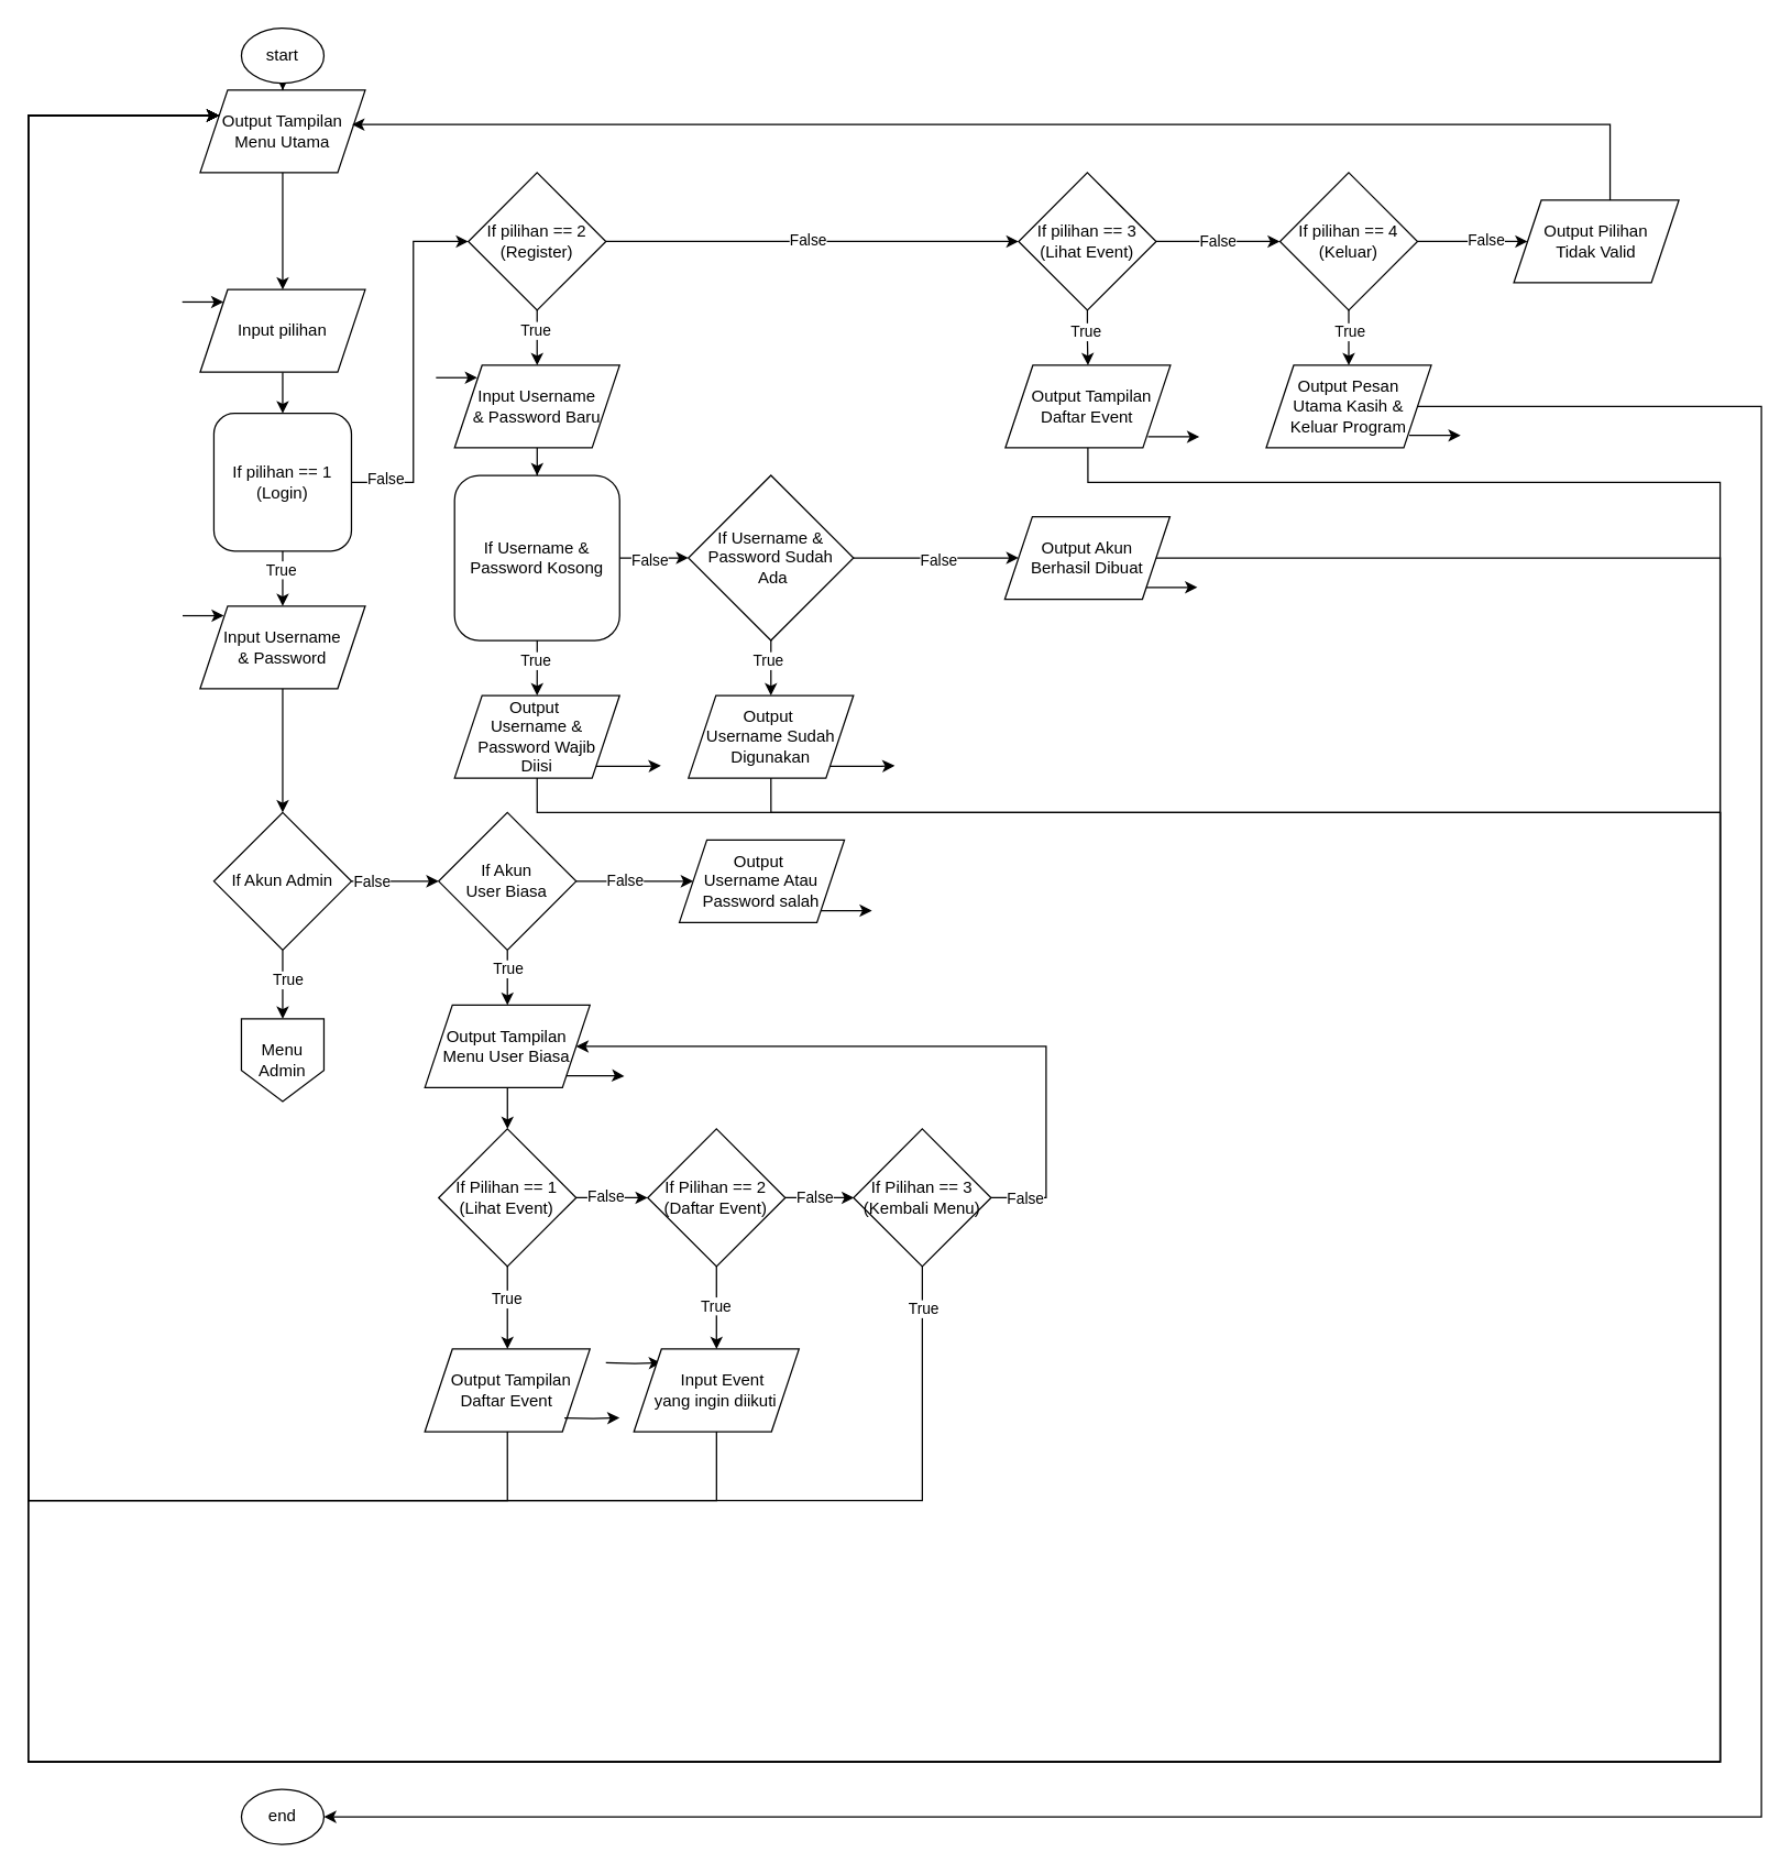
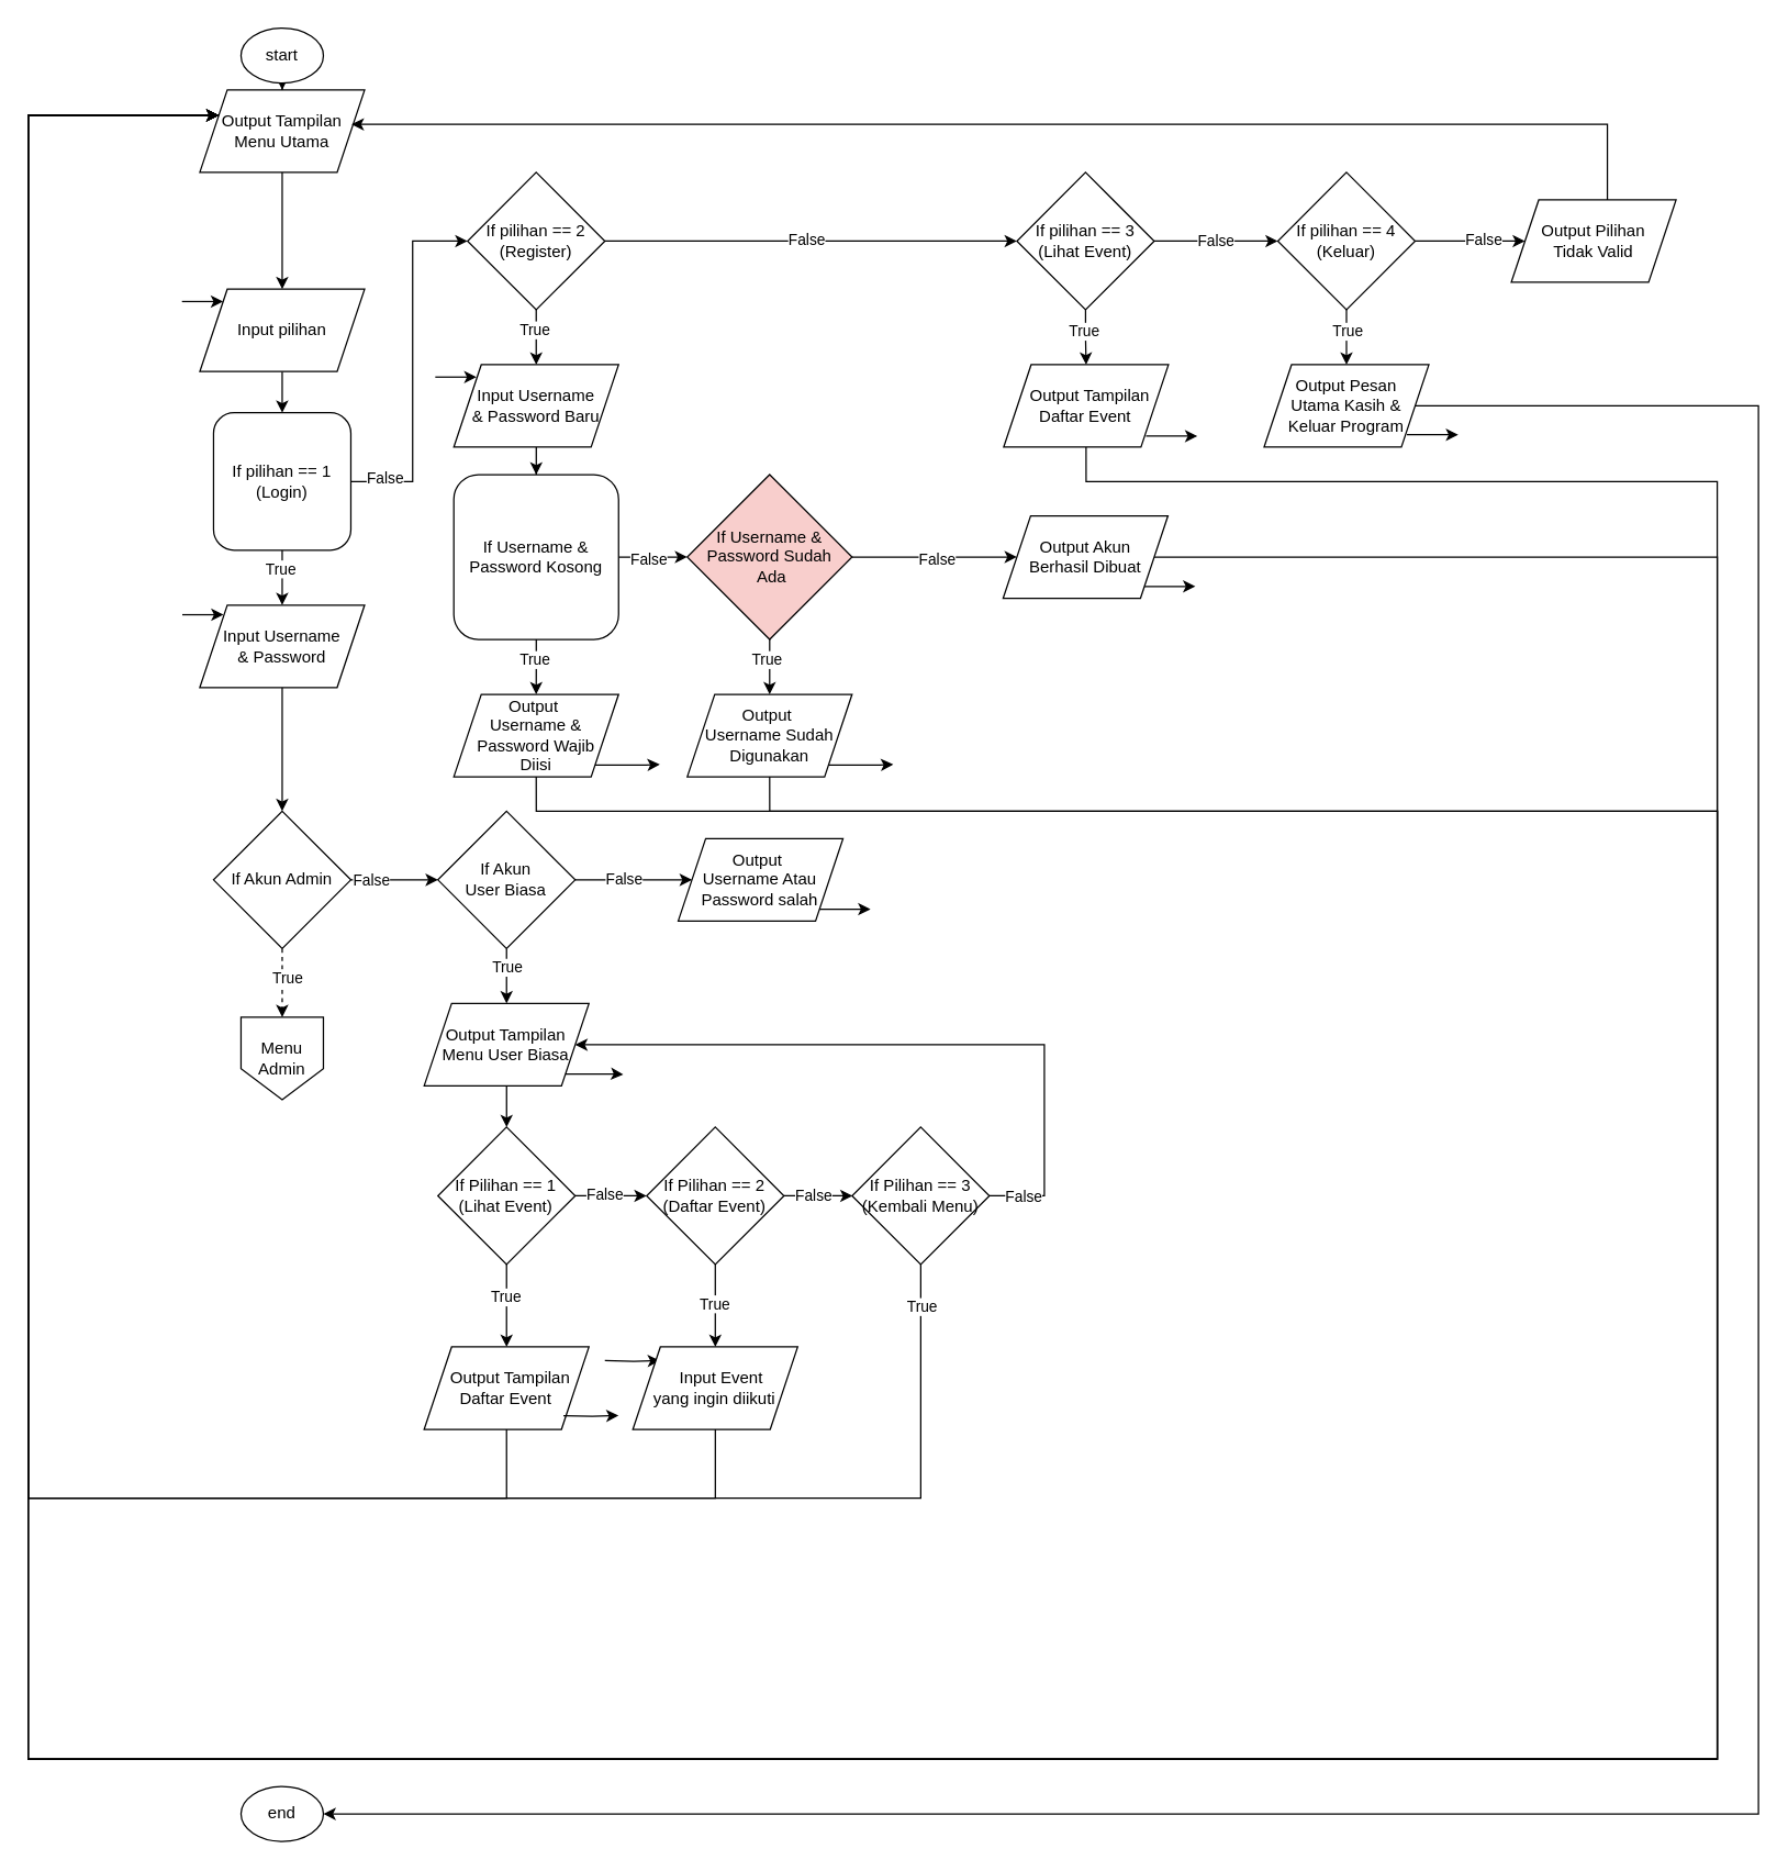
- <mxCell id="35" value="If Username &amp;amp;&lt;div&gt;Password Sudah&lt;/div&gt;&lt;div&gt;&amp;nbsp;Ada&lt;/div&gt;" style="rhombus;whiteSpace=wrap;html=1;" parent="1" vertex="1"><mxGeometry x="499.96" y="345" width="120" height="120" as="geometry" /></mxCell>
+ <mxCell id="35" value="If Username &amp;amp;&lt;div&gt;Password Sudah&lt;/div&gt;&lt;div&gt;&amp;nbsp;Ada&lt;/div&gt;" style="rhombus;whiteSpace=wrap;html=1;fillColor=#f8cecc;" parent="1" vertex="1"><mxGeometry x="499.96" y="345" width="120" height="120" as="geometry" /></mxCell>
- <mxCell id="48" value="" style="edgeStyle=orthogonalEdgeStyle;rounded=0;orthogonalLoop=1;jettySize=auto;html=1;" parent="1" source="50" target="80" edge="1"><mxGeometry relative="1" as="geometry" /></mxCell>
+ <mxCell id="48" value="" style="edgeStyle=orthogonalEdgeStyle;rounded=0;orthogonalLoop=1;jettySize=auto;html=1;dashed=1;" parent="1" source="50" target="80" edge="1"><mxGeometry relative="1" as="geometry" /></mxCell>
